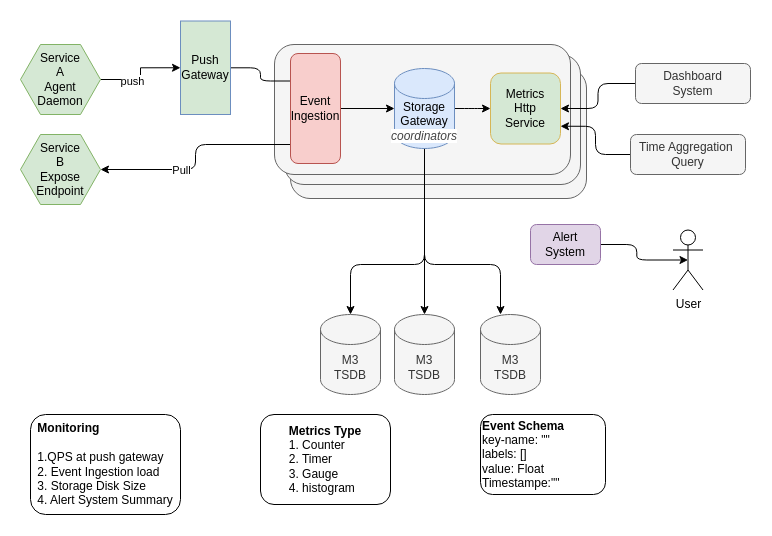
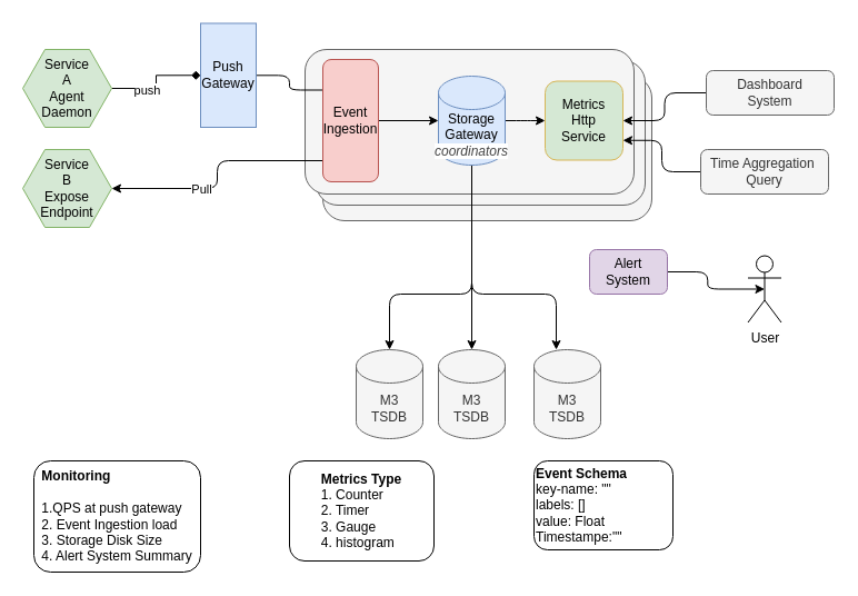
- <mxCell id="5" style="edgeStyle=orthogonalEdgeStyle;rounded=0;orthogonalLoop=1;jettySize=auto;html=1;entryX=0;entryY=0.5;entryDx=0;entryDy=0;" edge="1" parent="1" source="7" target="10"><mxGeometry relative="1" as="geometry" /></mxCell>
+ <mxCell id="5" style="edgeStyle=orthogonalEdgeStyle;rounded=0;orthogonalLoop=1;jettySize=auto;html=1;entryX=0;entryY=0.5;entryDx=0;entryDy=0;endArrow=diamond;" edge="1" parent="1" source="7" target="10"><mxGeometry relative="1" as="geometry" /></mxCell>
- <mxCell id="10" value="Push&lt;br&gt;Gateway" style="rounded=0;whiteSpace=wrap;html=1;fillColor=#d5e8d4;strokeColor=#6c8ebf;" vertex="1" parent="1"><mxGeometry x="180" y="20.5" width="50" height="93.5" as="geometry" /></mxCell>
+ <mxCell id="10" value="Push&lt;br&gt;Gateway" style="rounded=0;whiteSpace=wrap;html=1;fillColor=#dae8fc;strokeColor=#6c8ebf;" vertex="1" parent="1"><mxGeometry x="180" y="20.5" width="50" height="93.5" as="geometry" /></mxCell>
